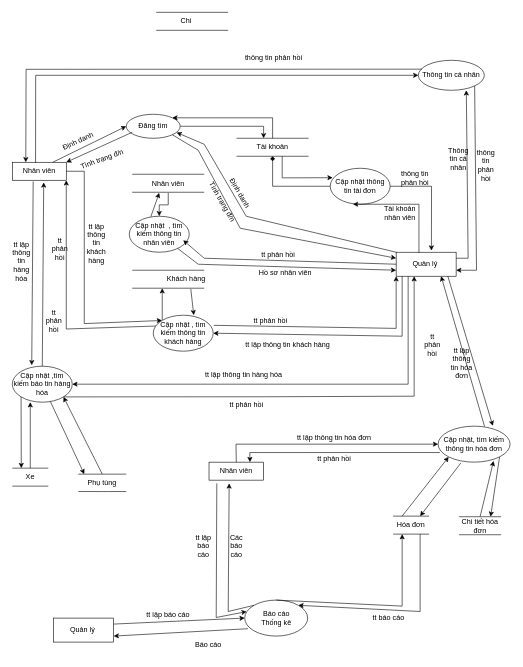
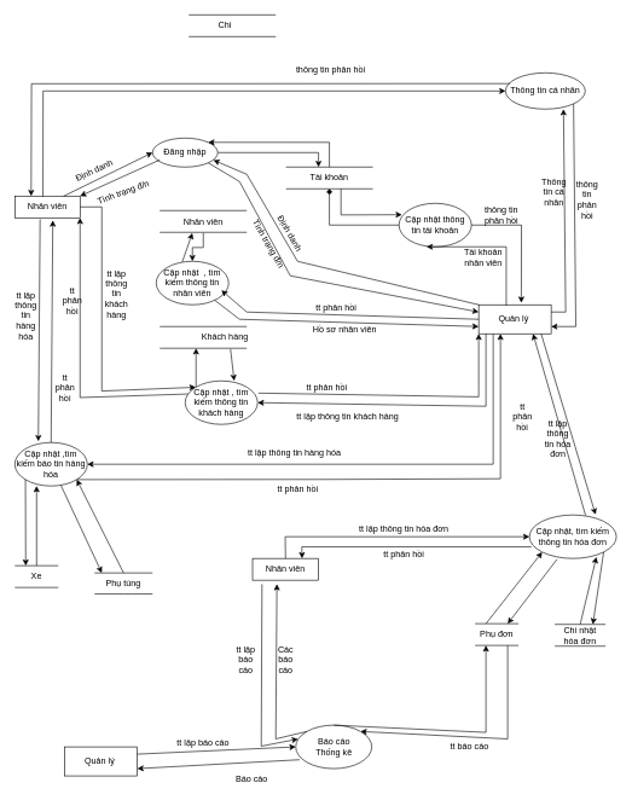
- <mxCell id="5" value="Đăng tìm" style="ellipse;whiteSpace=wrap;html=1;" parent="1" vertex="1"><mxGeometry x="210" y="190" width="90" height="40" as="geometry" /></mxCell>
+ <mxCell id="5" value="Đăng nhập" style="ellipse;whiteSpace=wrap;html=1;" parent="1" vertex="1"><mxGeometry x="210" y="190" width="90" height="40" as="geometry" /></mxCell>
- <mxCell id="62" value="Cập nhật thông tin tài đơn" style="ellipse;whiteSpace=wrap;html=1;" parent="1" vertex="1"><mxGeometry x="550" y="280" width="100" height="60" as="geometry" /></mxCell>
+ <mxCell id="62" value="Cập nhật thông tin tài khoản" style="ellipse;whiteSpace=wrap;html=1;" parent="1" vertex="1"><mxGeometry x="550" y="280" width="100" height="60" as="geometry" /></mxCell>
- <mxCell id="50" value="Hóa đơn" style="text;html=1;strokeColor=none;fillColor=none;align=center;verticalAlign=middle;whiteSpace=wrap;rounded=0;" parent="1" vertex="1"><mxGeometry x="655" y="860" width="60" height="30" as="geometry" /></mxCell>
+ <mxCell id="50" value="Phụ đơn" style="text;html=1;strokeColor=none;fillColor=none;align=center;verticalAlign=middle;whiteSpace=wrap;rounded=0;" parent="1" vertex="1"><mxGeometry x="655" y="860" width="60" height="30" as="geometry" /></mxCell>
- <mxCell id="53" value="Chi tiết hóa đơn" style="text;html=1;strokeColor=none;fillColor=none;align=center;verticalAlign=middle;whiteSpace=wrap;rounded=0;" parent="1" vertex="1"><mxGeometry x="765" y="861" width="70" height="30" as="geometry" /></mxCell>
+ <mxCell id="53" value="Chi nhật hóa đơn" style="text;html=1;strokeColor=none;fillColor=none;align=center;verticalAlign=middle;whiteSpace=wrap;rounded=0;" parent="1" vertex="1"><mxGeometry x="765" y="861" width="70" height="30" as="geometry" /></mxCell>
